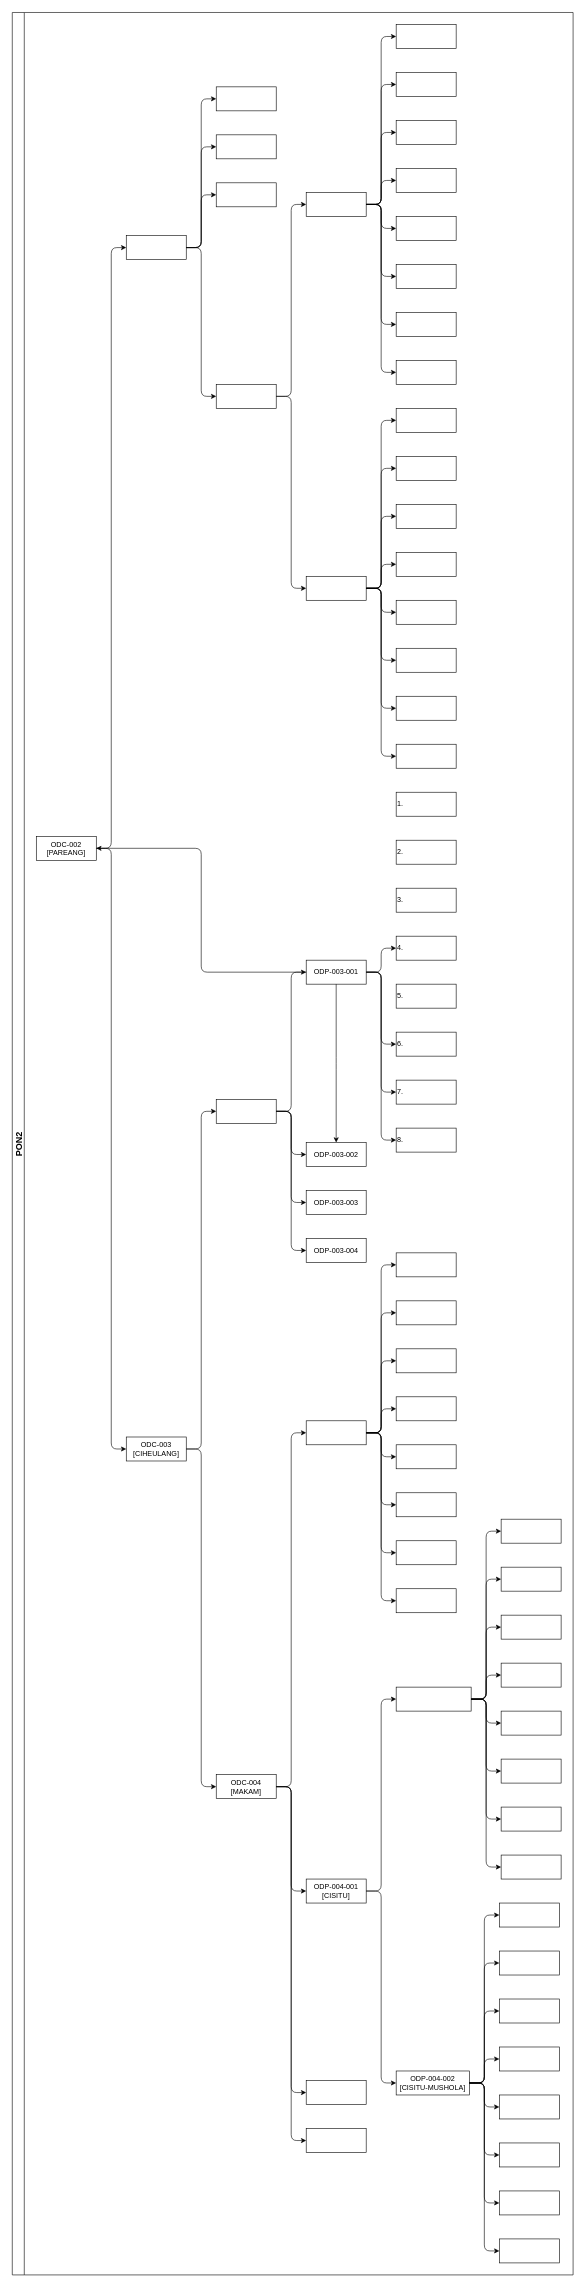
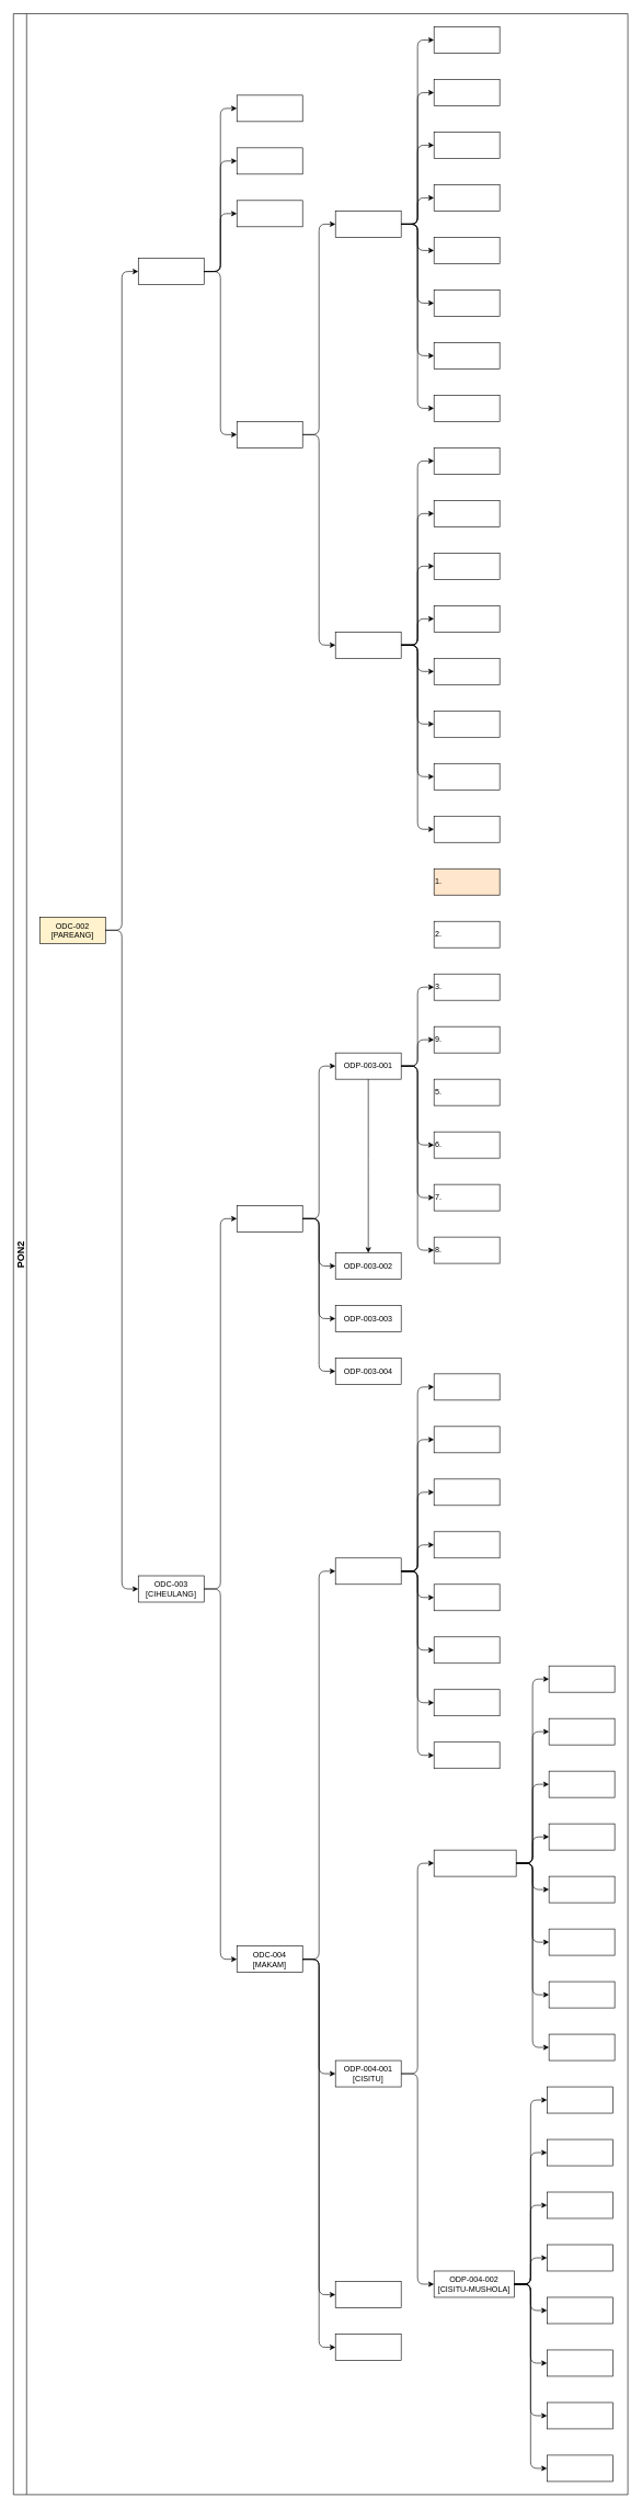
- <mxCell id="27" value="1." style="whiteSpace=wrap;html=1;align=left;" vertex="1" parent="2"><mxGeometry x="640" y="1300" width="100" height="40" as="geometry" /></mxCell>
+ <mxCell id="27" value="1." style="whiteSpace=wrap;html=1;align=left;fillColor=#ffe6cc;" vertex="1" parent="2"><mxGeometry x="640" y="1300" width="100" height="40" as="geometry" /></mxCell>
- <mxCell id="3" value="ODC-002&lt;div&gt;[PAREANG]&lt;/div&gt;" style="whiteSpace=wrap;html=1;" vertex="1" parent="2"><mxGeometry x="40" y="1373.5" width="100" height="40" as="geometry" /></mxCell>
+ <mxCell id="3" value="ODC-002&lt;div&gt;[PAREANG]&lt;/div&gt;" style="whiteSpace=wrap;html=1;fillColor=#fff2cc;" vertex="1" parent="2"><mxGeometry x="40" y="1373.5" width="100" height="40" as="geometry" /></mxCell>
- <mxCell id="31" value="" style="edgeStyle=elbowEdgeStyle;elbow=horizontal;html=1;rounded=1;curved=0;sourcePerimeterSpacing=0;targetPerimeterSpacing=0;startSize=6;endSize=6;" edge="1" target="3" source="25" parent="2"><mxGeometry relative="1" as="geometry"><mxPoint x="705" y="-15511.3" as="sourcePoint" /></mxGeometry></mxCell>
+ <mxCell id="31" value="" style="edgeStyle=elbowEdgeStyle;elbow=horizontal;html=1;rounded=1;curved=0;sourcePerimeterSpacing=0;targetPerimeterSpacing=0;startSize=6;endSize=6;" edge="1" target="32" source="25" parent="2"><mxGeometry relative="1" as="geometry"><mxPoint x="705" y="-15511.3" as="sourcePoint" /></mxGeometry></mxCell>
- <mxCell id="34" value="4." style="whiteSpace=wrap;html=1;align=left;" vertex="1" parent="2"><mxGeometry x="640" y="1540" width="100" height="40" as="geometry" /></mxCell>
+ <mxCell id="34" value="9." style="whiteSpace=wrap;html=1;align=left;" vertex="1" parent="2"><mxGeometry x="640" y="1540" width="100" height="40" as="geometry" /></mxCell>
